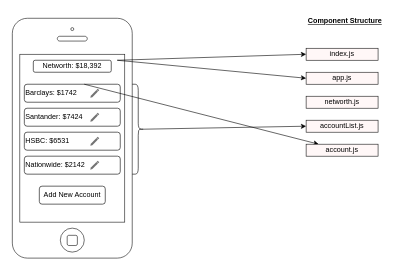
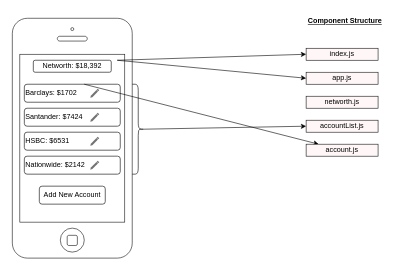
- <mxCell id="5" value="Barclays: $1742" style="rounded=1;whiteSpace=wrap;html=1;align=left;" vertex="1" parent="1"><mxGeometry x="40" y="140" width="160" height="30" as="geometry" /></mxCell>
+ <mxCell id="5" value="Barclays: $1702" style="rounded=1;whiteSpace=wrap;html=1;align=left;" vertex="1" parent="1"><mxGeometry x="40" y="140" width="160" height="30" as="geometry" /></mxCell>
